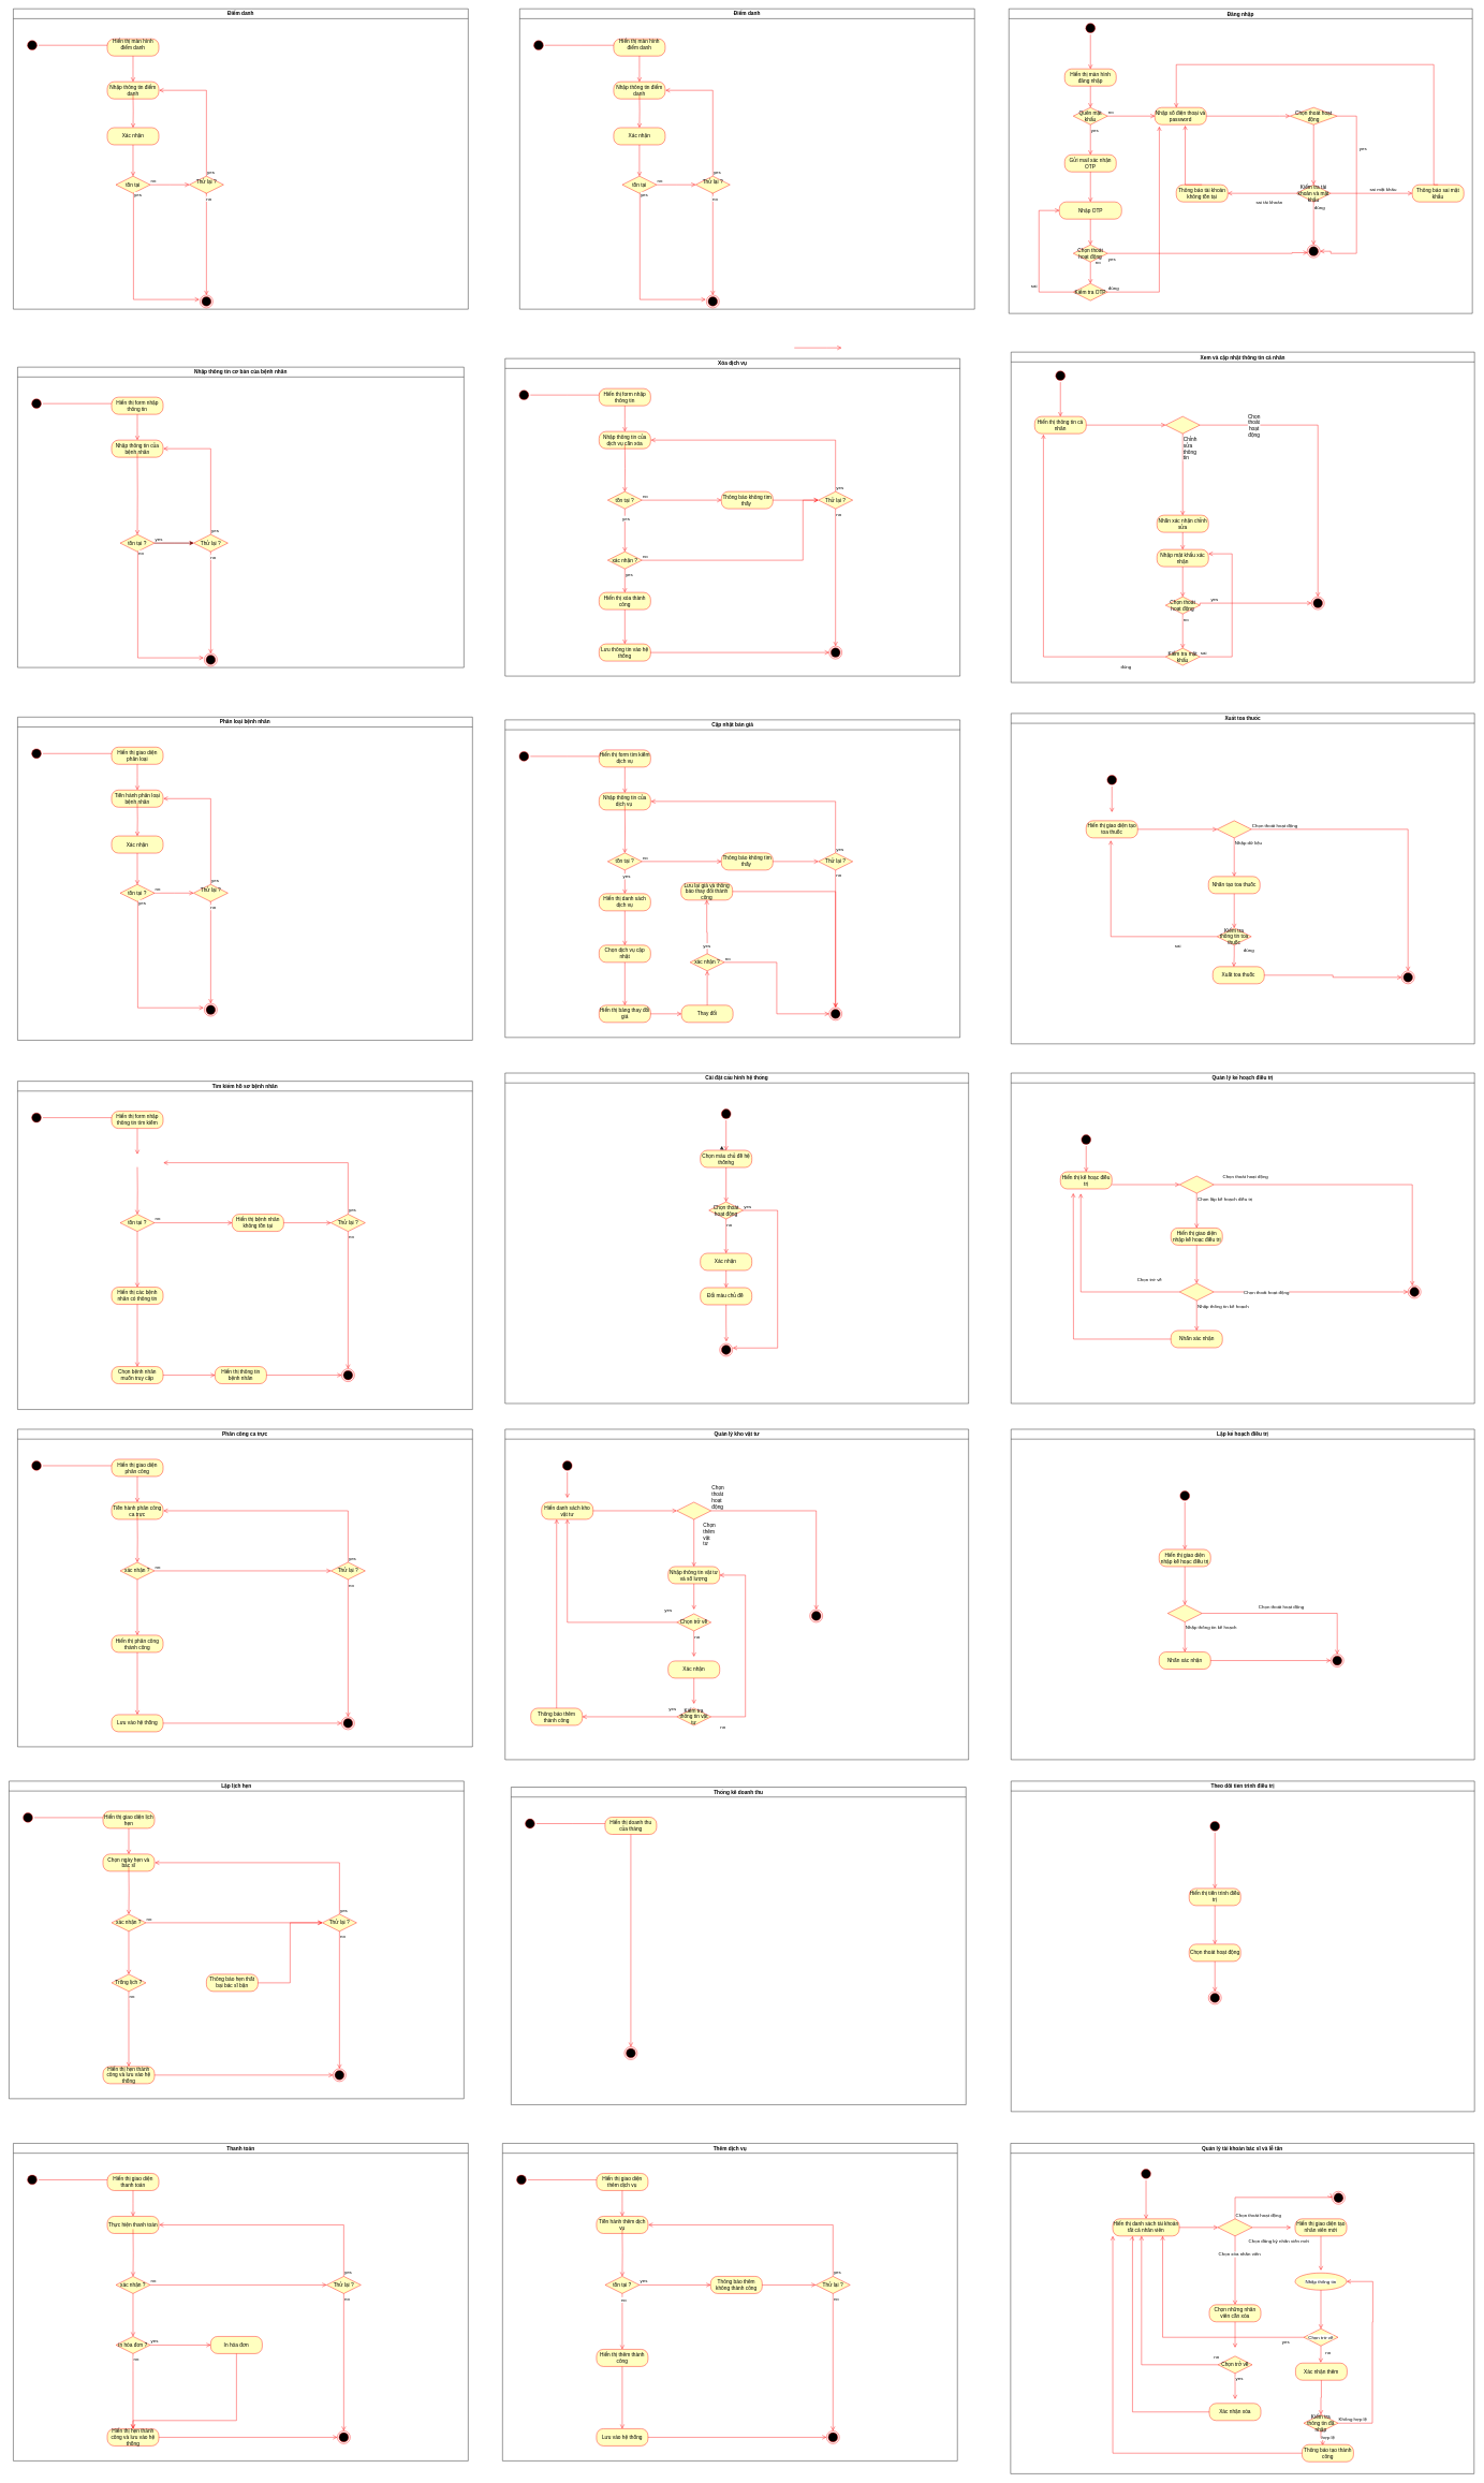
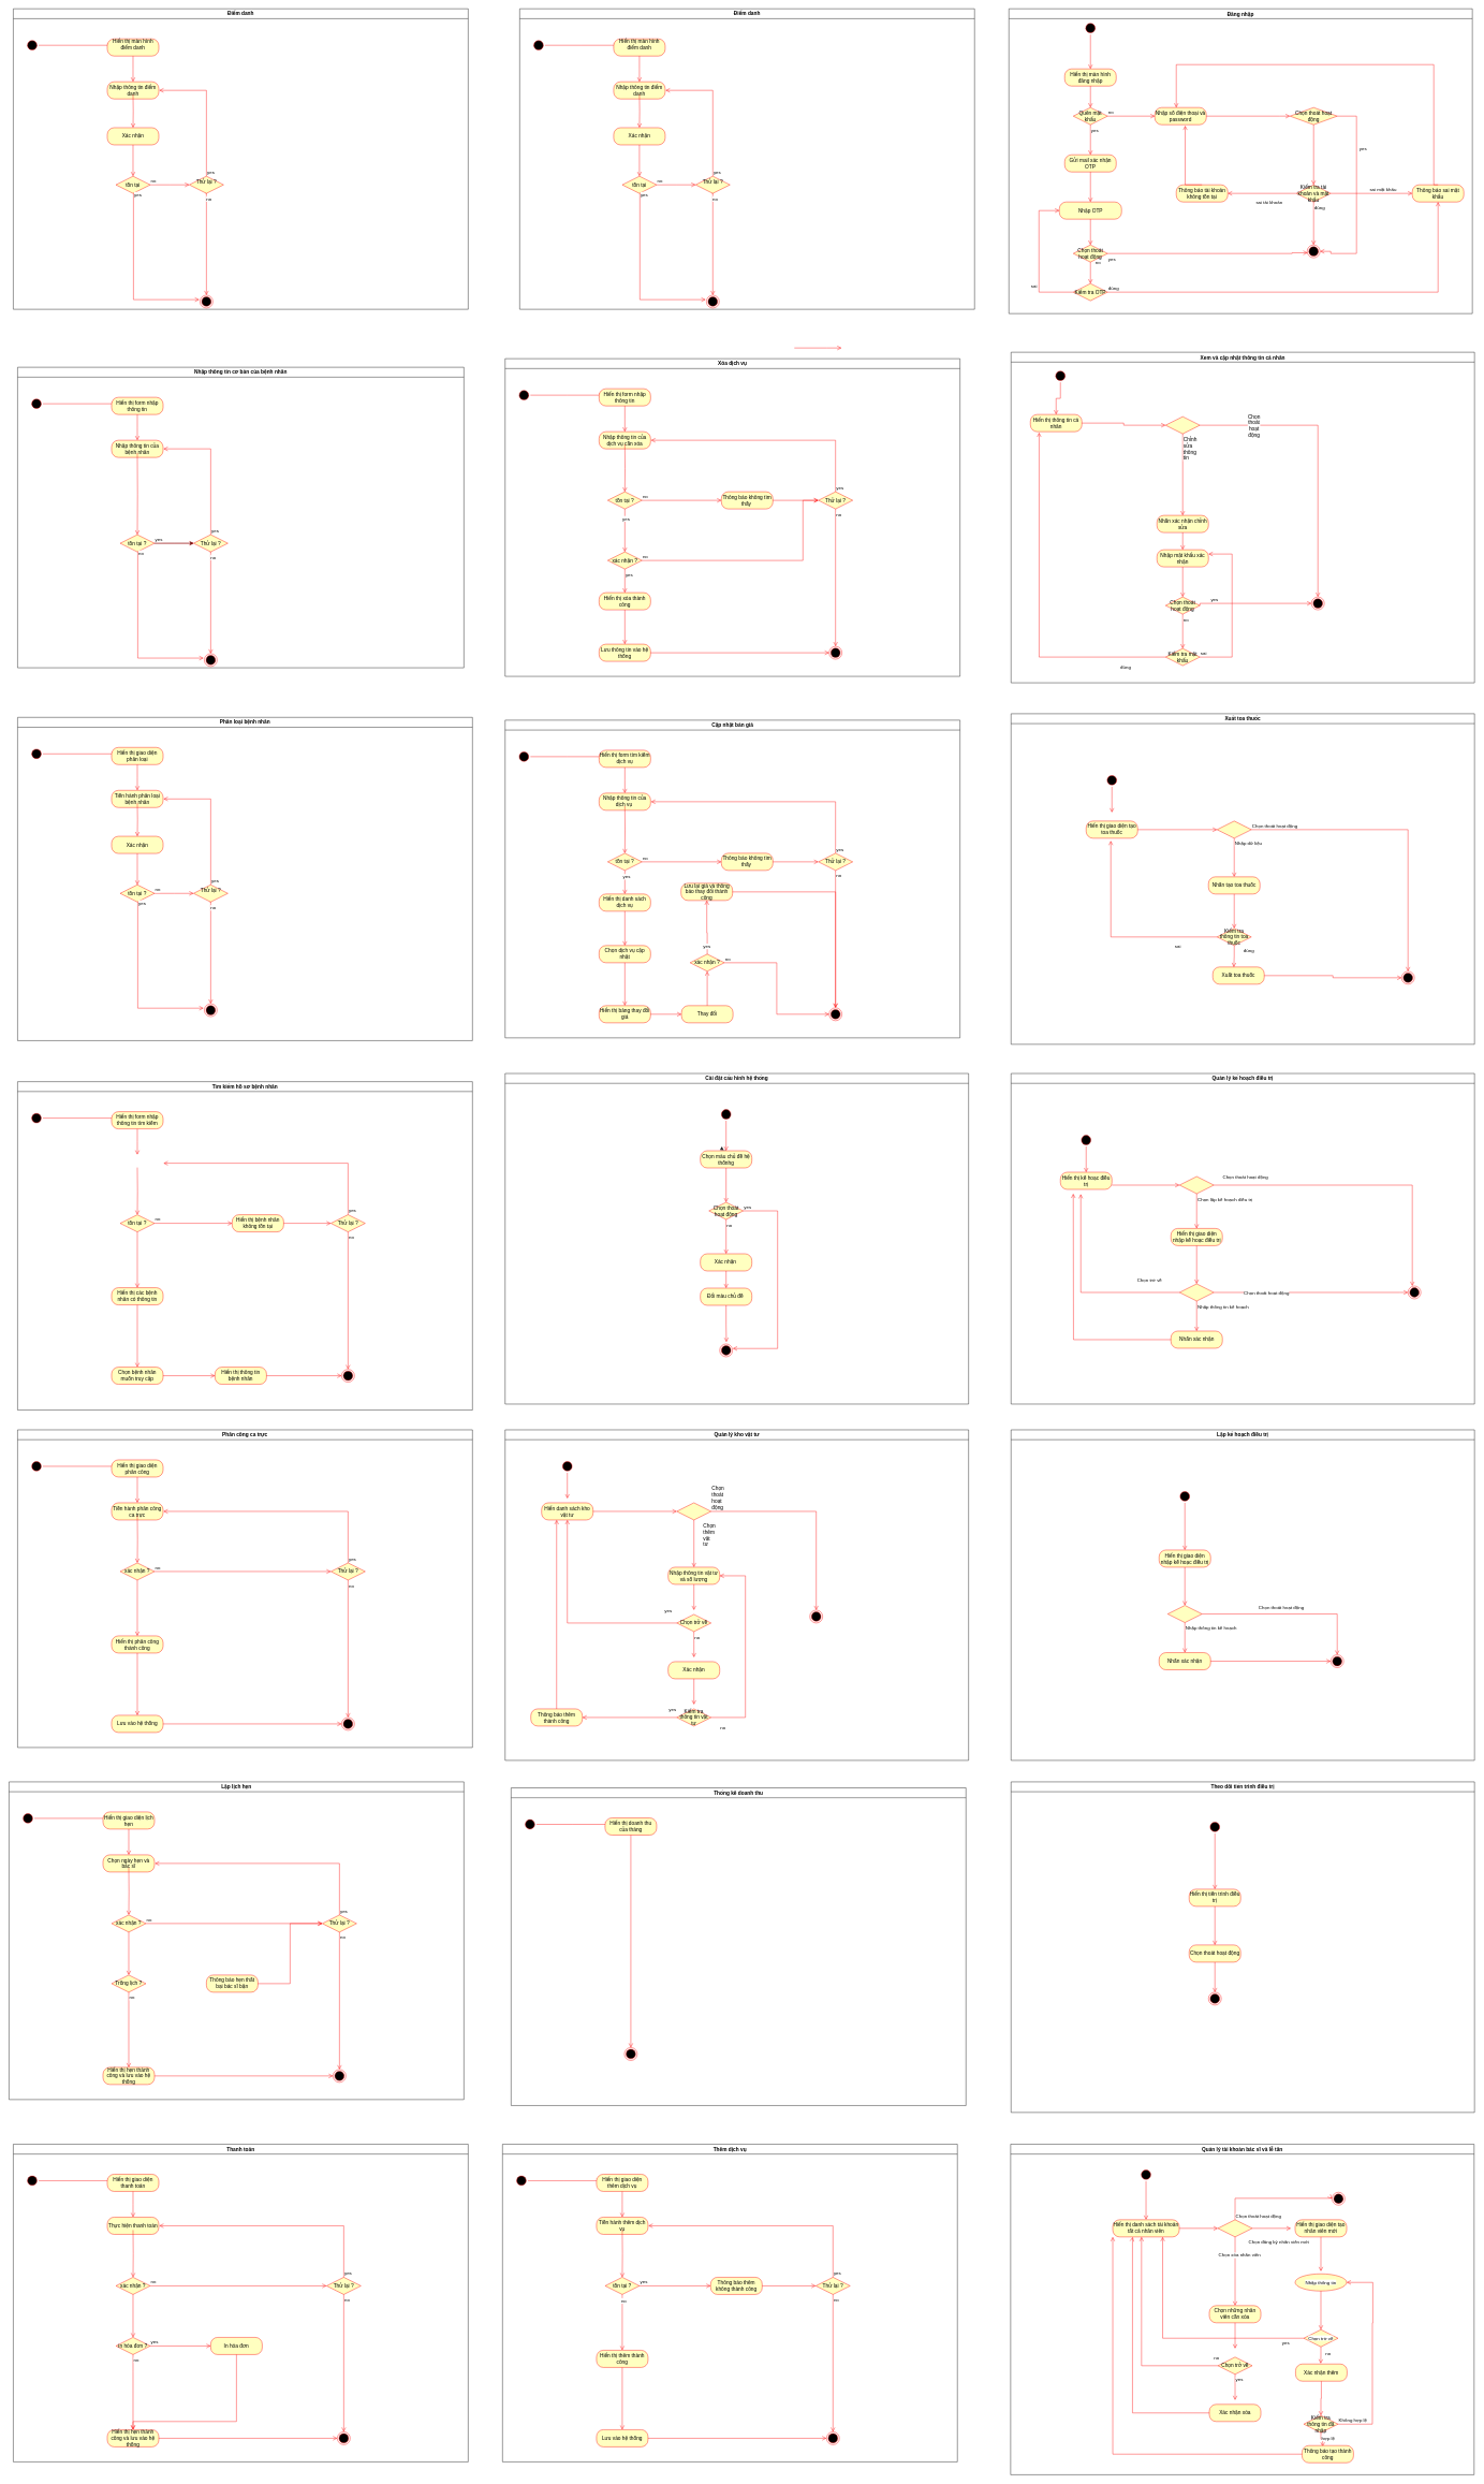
- <mxCell id="22" value="đúng" style="edgeStyle=orthogonalEdgeStyle;html=1;align=left;verticalAlign=bottom;endArrow=open;endSize=8;strokeColor=#ff0000;rounded=0;entryX=0.087;entryY=1.11;entryDx=0;entryDy=0;entryPerimeter=0;" parent="1" source="21" target="9" edge="1"><mxGeometry x="-1" relative="1" as="geometry"><mxPoint x="2720" y="570" as="targetPoint" /></mxGeometry></mxCell>
+ <mxCell id="22" value="đúng" style="edgeStyle=orthogonalEdgeStyle;html=1;align=left;verticalAlign=bottom;endArrow=open;endSize=8;strokeColor=#ff0000;rounded=0;" parent="1" source="21" target="14" edge="1"><mxGeometry x="-1" relative="1" as="geometry"><mxPoint x="2720" y="570" as="targetPoint" /></mxGeometry></mxCell>
- <mxCell id="40" value="Hiển thị thông tin cá nhân" style="rounded=1;whiteSpace=wrap;html=1;arcSize=40;fontColor=#000000;fillColor=#ffffc0;strokeColor=#ff0000;" parent="36" vertex="1"><mxGeometry x="55" y="150" width="120" height="40" as="geometry" /></mxCell>
+ <mxCell id="40" value="Hiển thị thông tin cá nhân" style="rounded=1;whiteSpace=wrap;html=1;arcSize=40;fontColor=#000000;fillColor=#ffffc0;strokeColor=#ff0000;" parent="36" vertex="1"><mxGeometry x="45" y="145" width="120" height="40" as="geometry" /></mxCell>
